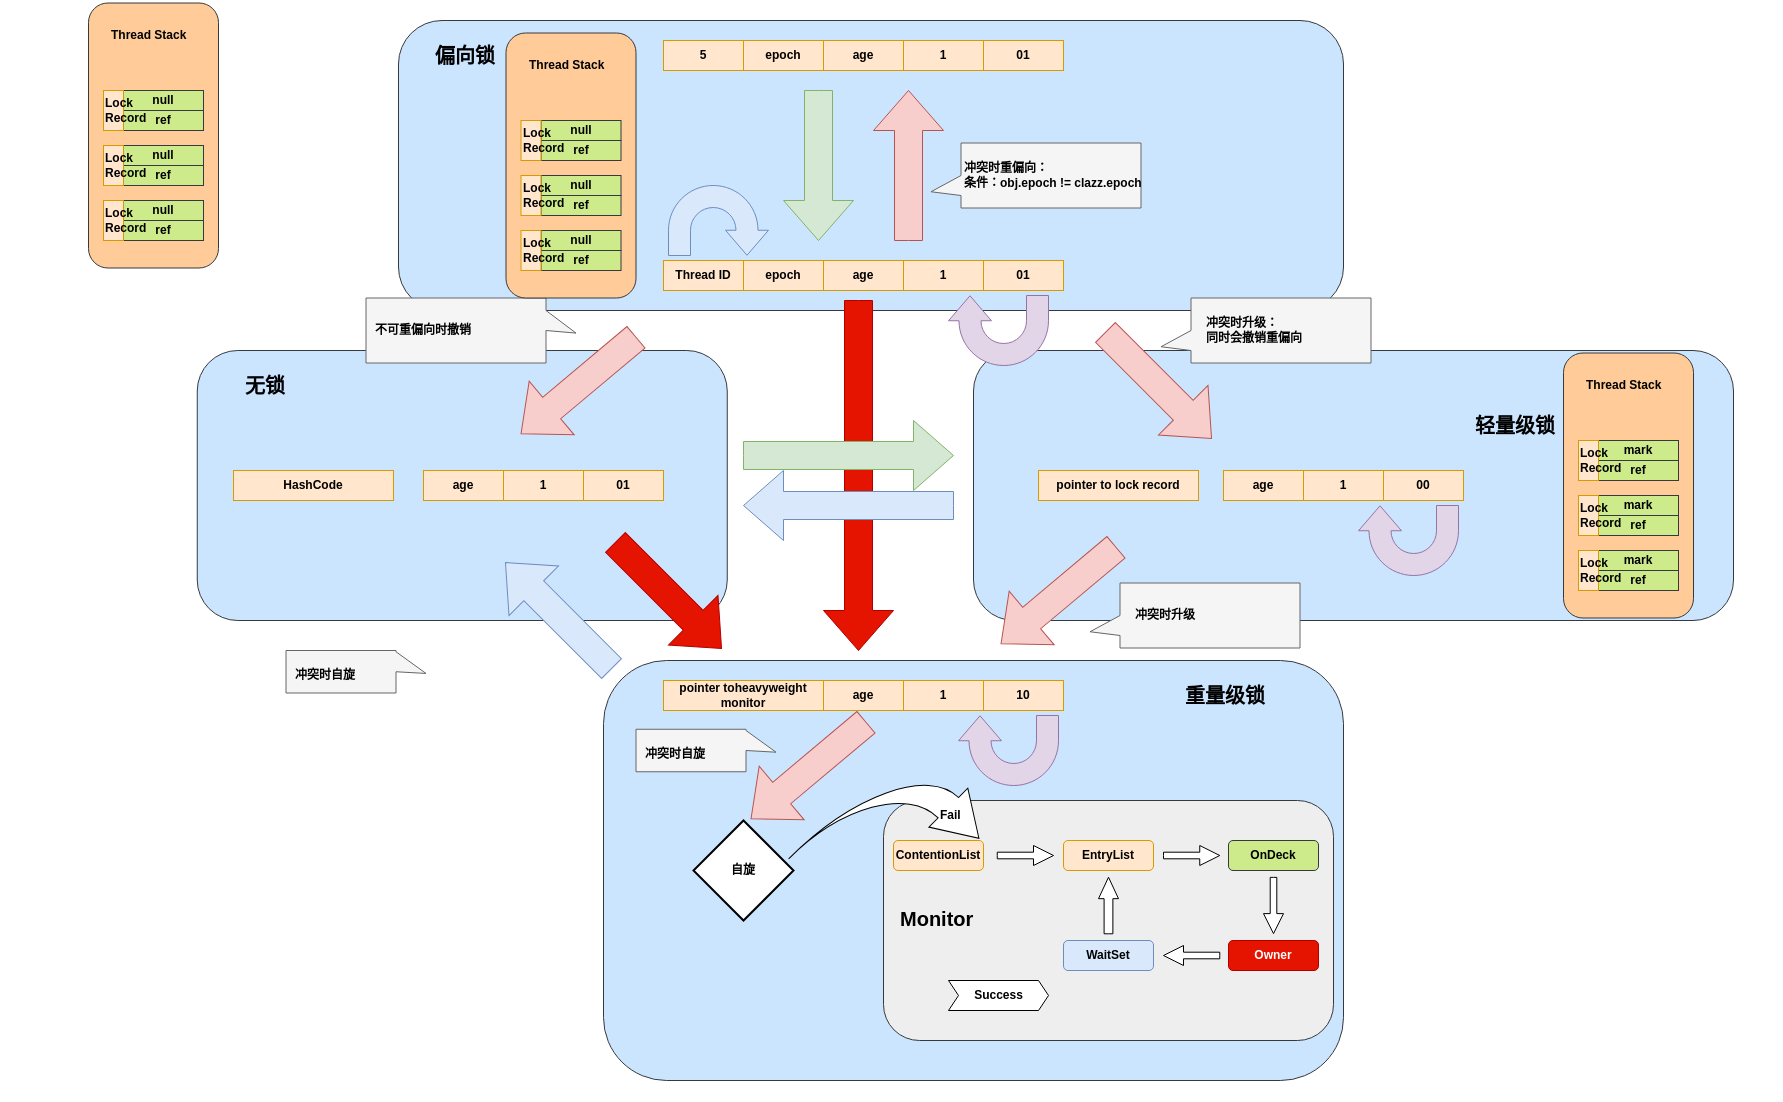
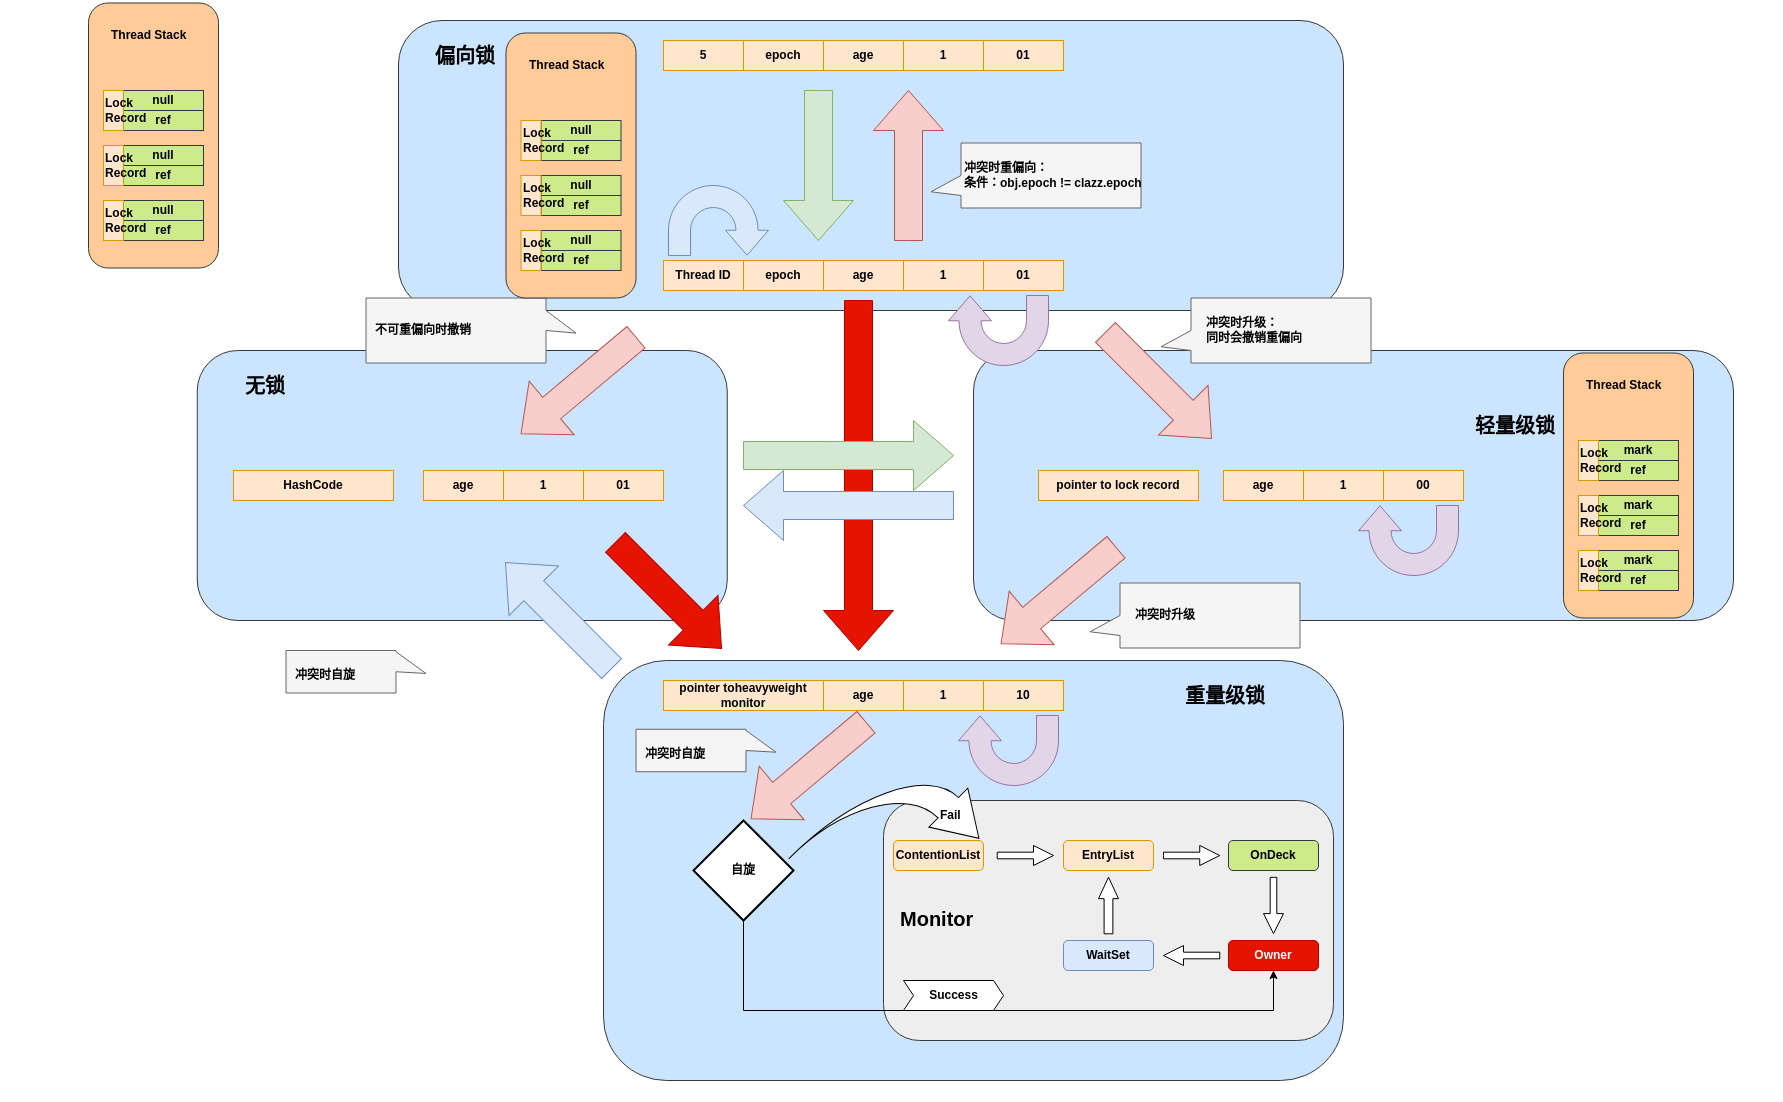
- <mxCell id="105" value="&lt;b&gt;Success&lt;/b&gt;" style="html=1;shadow=0;dashed=0;align=center;verticalAlign=middle;shape=mxgraph.arrows2.arrow;dy=0;dx=10;notch=10;" vertex="1" parent="1"><mxGeometry x="948" y="980" width="100" height="30" as="geometry" /></mxCell>
+ <mxCell id="105" value="&lt;b&gt;Success&lt;/b&gt;" style="html=1;shadow=0;dashed=0;align=center;verticalAlign=middle;shape=mxgraph.arrows2.arrow;dy=0;dx=10;notch=10;" vertex="1" parent="1"><mxGeometry x="903" y="980" width="100" height="30" as="geometry" /></mxCell>
+ <mxCell id="97" style="edgeStyle=orthogonalEdgeStyle;rounded=0;orthogonalLoop=1;jettySize=auto;html=1;entryX=0.5;entryY=1;entryDx=0;entryDy=0;labelBackgroundColor=#000000;fontColor=#000000;fontSize=20;labelBorderColor=default;" edge="1" parent="1" source="98" target="90"><mxGeometry relative="1" as="geometry"><Array as="points"><mxPoint x="743" y="1010" /><mxPoint x="1273" y="1010" /></Array></mxGeometry></mxCell>
